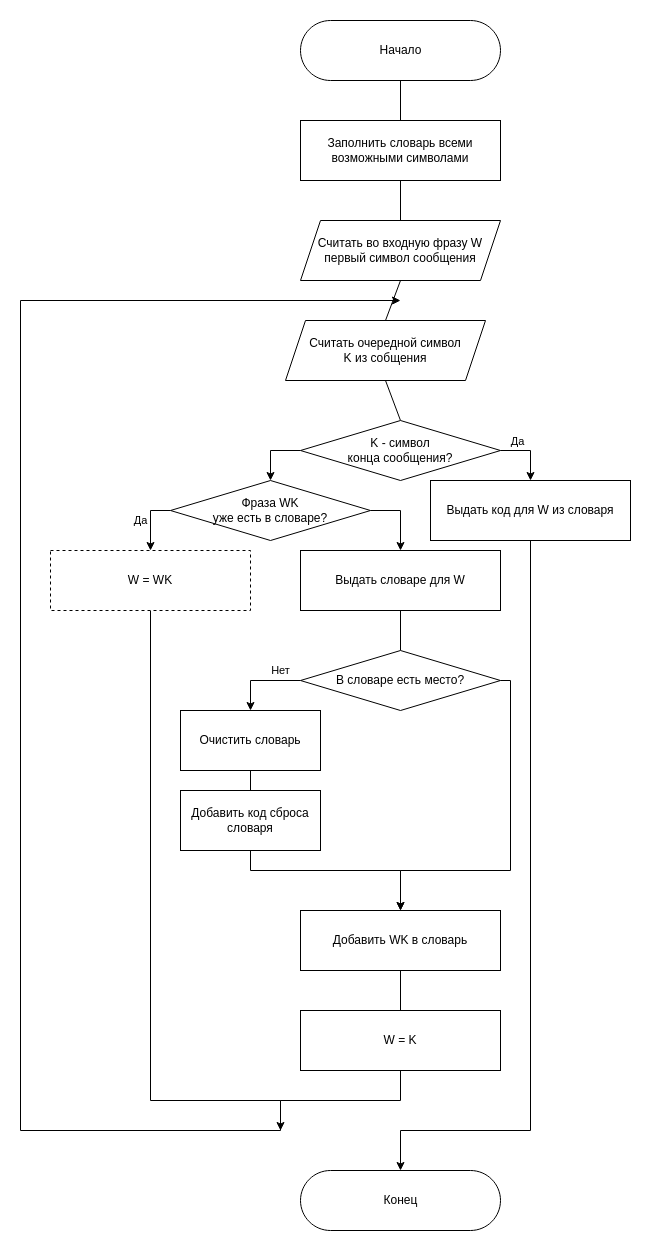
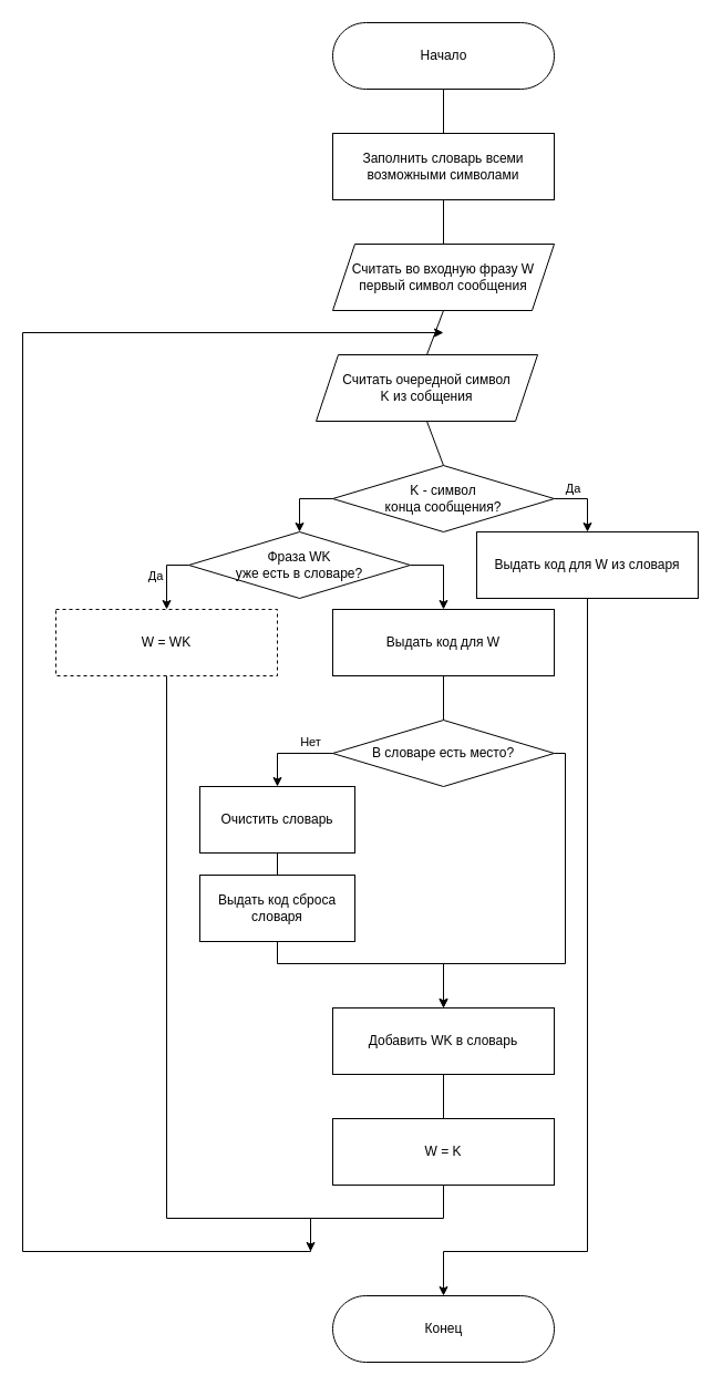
- <mxCell id="22" value="Выдать словаре для W" style="whiteSpace=wrap;html=1;" vertex="1" parent="1"><mxGeometry x="300" y="550" width="200" height="60" as="geometry" /></mxCell>
+ <mxCell id="22" value="Выдать код для W" style="whiteSpace=wrap;html=1;" vertex="1" parent="1"><mxGeometry x="300" y="550" width="200" height="60" as="geometry" /></mxCell>
- <mxCell id="34" value="Добавить код сброса словаря" style="whiteSpace=wrap;html=1;" vertex="1" parent="1"><mxGeometry x="180" y="790" width="140" height="60" as="geometry" /></mxCell>
+ <mxCell id="34" value="Выдать код сброса словаря" style="whiteSpace=wrap;html=1;" vertex="1" parent="1"><mxGeometry x="180" y="790" width="140" height="60" as="geometry" /></mxCell>
